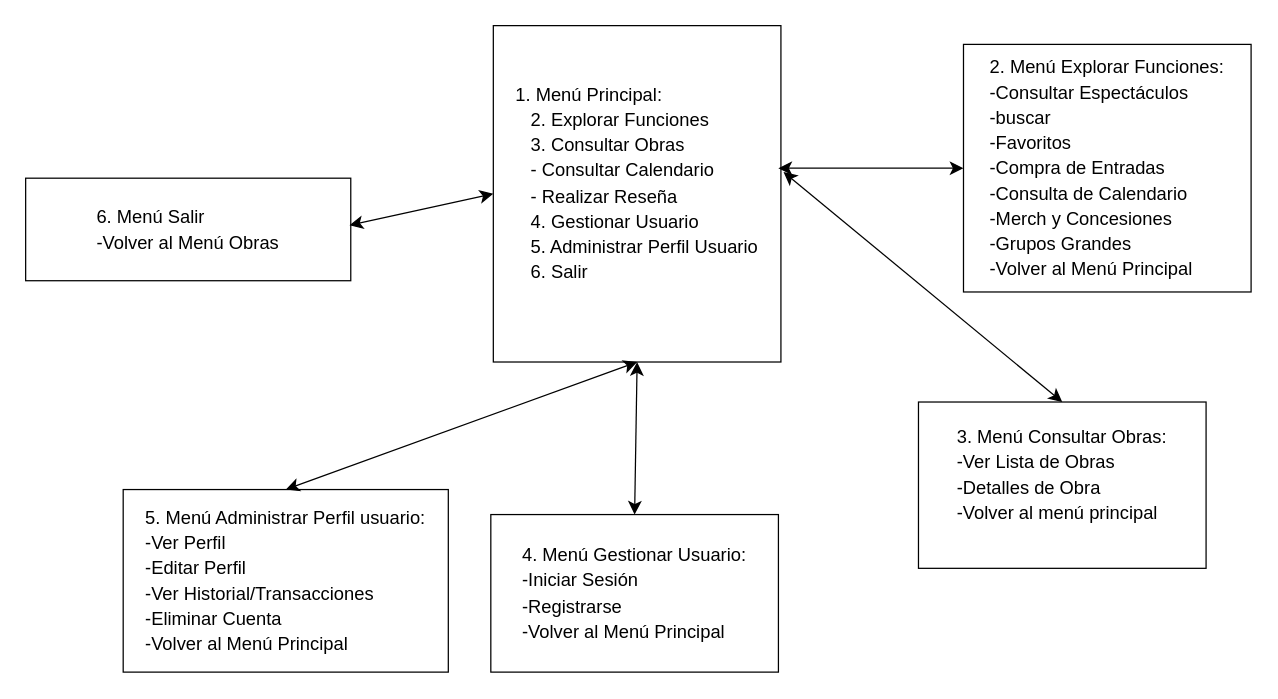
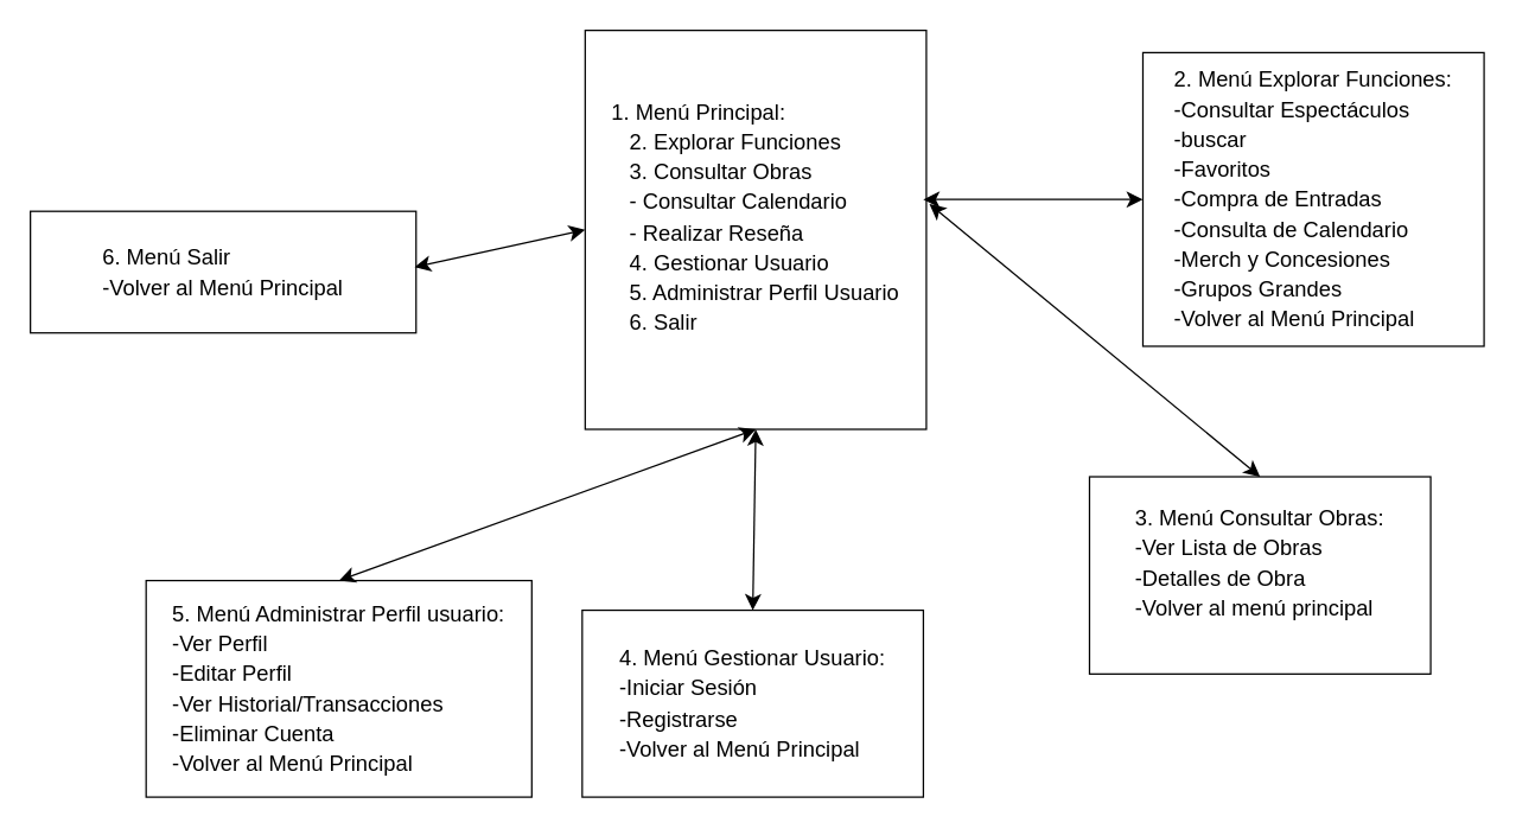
- <mxCell id="7" value="&lt;span style=&quot;font-size: 14.667px; white-space-collapse: preserve;&quot; id=&quot;docs-internal-guid-cc81b968-7fff-6087-e29f-c4f47c887e09&quot;&gt;&lt;p style=&quot;text-align: left; line-height: 1.38; margin-top: 0pt; margin-bottom: 0pt;&quot; dir=&quot;ltr&quot;&gt;&lt;font face=&quot;Arial, sans-serif&quot;&gt;6. Menú Salir&lt;/font&gt;&lt;/p&gt;&lt;p style=&quot;text-align: left; line-height: 1.38; margin-top: 0pt; margin-bottom: 0pt;&quot; dir=&quot;ltr&quot;&gt;&lt;font face=&quot;Arial, sans-serif&quot;&gt;-Volver al Menú Obras&lt;/font&gt;&lt;/p&gt;&lt;/span&gt;" style="rounded=0;whiteSpace=wrap;html=1;" vertex="1" parent="1"><mxGeometry x="20" y="142" width="260" height="82" as="geometry" /></mxCell>
+ <mxCell id="7" value="&lt;span style=&quot;font-size: 14.667px; white-space-collapse: preserve;&quot; id=&quot;docs-internal-guid-cc81b968-7fff-6087-e29f-c4f47c887e09&quot;&gt;&lt;p style=&quot;text-align: left; line-height: 1.38; margin-top: 0pt; margin-bottom: 0pt;&quot; dir=&quot;ltr&quot;&gt;&lt;font face=&quot;Arial, sans-serif&quot;&gt;6. Menú Salir&lt;/font&gt;&lt;/p&gt;&lt;p style=&quot;text-align: left; line-height: 1.38; margin-top: 0pt; margin-bottom: 0pt;&quot; dir=&quot;ltr&quot;&gt;&lt;font face=&quot;Arial, sans-serif&quot;&gt;-Volver al Menú Principal&lt;/font&gt;&lt;/p&gt;&lt;/span&gt;" style="rounded=0;whiteSpace=wrap;html=1;" vertex="1" parent="1"><mxGeometry x="20" y="142" width="260" height="82" as="geometry" /></mxCell>
